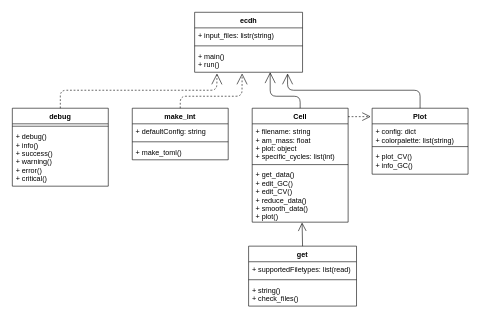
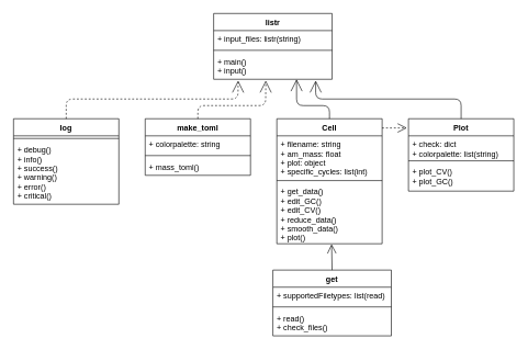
- <mxCell id="21" value="ecdh" style="swimlane;fontStyle=1;align=center;verticalAlign=top;childLayout=stackLayout;horizontal=1;startSize=26;horizontalStack=0;resizeParent=1;resizeParentMax=0;resizeLast=0;collapsible=1;marginBottom=0;" vertex="1" parent="1"><mxGeometry x="324" y="20" width="180" height="100" as="geometry" /></mxCell>
+ <mxCell id="21" value="listr" style="swimlane;fontStyle=1;align=center;verticalAlign=top;childLayout=stackLayout;horizontal=1;startSize=26;horizontalStack=0;resizeParent=1;resizeParentMax=0;resizeLast=0;collapsible=1;marginBottom=0;" vertex="1" parent="1"><mxGeometry x="324" y="20" width="180" height="100" as="geometry" /></mxCell>
- <mxCell id="24" value="+ main()&#10;+ run()" style="text;strokeColor=none;fillColor=none;align=left;verticalAlign=top;spacingLeft=4;spacingRight=4;overflow=hidden;rotatable=0;points=[[0,0.5],[1,0.5]];portConstraint=eastwest;" vertex="1" parent="21"><mxGeometry y="60" width="180" height="40" as="geometry" /></mxCell>
+ <mxCell id="24" value="+ main()&#10;+ input()" style="text;strokeColor=none;fillColor=none;align=left;verticalAlign=top;spacingLeft=4;spacingRight=4;overflow=hidden;rotatable=0;points=[[0,0.5],[1,0.5]];portConstraint=eastwest;" vertex="1" parent="21"><mxGeometry y="60" width="180" height="40" as="geometry" /></mxCell>
- <mxCell id="14" value="debug" style="swimlane;fontStyle=1;align=center;verticalAlign=top;childLayout=stackLayout;horizontal=1;startSize=26;horizontalStack=0;resizeParent=1;resizeParentMax=0;resizeLast=0;collapsible=1;marginBottom=0;" vertex="1" parent="1"><mxGeometry x="20" y="180" width="160" height="130" as="geometry" /></mxCell>
+ <mxCell id="14" value="log" style="swimlane;fontStyle=1;align=center;verticalAlign=top;childLayout=stackLayout;horizontal=1;startSize=26;horizontalStack=0;resizeParent=1;resizeParentMax=0;resizeLast=0;collapsible=1;marginBottom=0;" vertex="1" parent="1"><mxGeometry x="20" y="180" width="160" height="130" as="geometry" /></mxCell>
- <mxCell id="17" value="make_int" style="swimlane;fontStyle=1;align=center;verticalAlign=top;childLayout=stackLayout;horizontal=1;startSize=26;horizontalStack=0;resizeParent=1;resizeParentMax=0;resizeLast=0;collapsible=1;marginBottom=0;" vertex="1" parent="1"><mxGeometry x="220" y="180" width="160" height="86" as="geometry" /></mxCell>
+ <mxCell id="17" value="make_toml" style="swimlane;fontStyle=1;align=center;verticalAlign=top;childLayout=stackLayout;horizontal=1;startSize=26;horizontalStack=0;resizeParent=1;resizeParentMax=0;resizeLast=0;collapsible=1;marginBottom=0;" vertex="1" parent="1"><mxGeometry x="220" y="180" width="160" height="86" as="geometry" /></mxCell>
- <mxCell id="18" value="+ defaultConfig: string" style="text;strokeColor=none;fillColor=none;align=left;verticalAlign=top;spacingLeft=4;spacingRight=4;overflow=hidden;rotatable=0;points=[[0,0.5],[1,0.5]];portConstraint=eastwest;" vertex="1" parent="17"><mxGeometry y="26" width="160" height="26" as="geometry" /></mxCell>
+ <mxCell id="18" value="+ colorpalette: string" style="text;strokeColor=none;fillColor=none;align=left;verticalAlign=top;spacingLeft=4;spacingRight=4;overflow=hidden;rotatable=0;points=[[0,0.5],[1,0.5]];portConstraint=eastwest;" vertex="1" parent="17"><mxGeometry y="26" width="160" height="26" as="geometry" /></mxCell>
- <mxCell id="7" value="+ config: dict&#10;+ colorpalette: list(string)" style="text;strokeColor=none;fillColor=none;align=left;verticalAlign=top;spacingLeft=4;spacingRight=4;overflow=hidden;rotatable=0;points=[[0,0.5],[1,0.5]];portConstraint=eastwest;" vertex="1" parent="6"><mxGeometry y="26" width="160" height="34" as="geometry" /></mxCell>
+ <mxCell id="7" value="+ check: dict&#10;+ colorpalette: list(string)" style="text;strokeColor=none;fillColor=none;align=left;verticalAlign=top;spacingLeft=4;spacingRight=4;overflow=hidden;rotatable=0;points=[[0,0.5],[1,0.5]];portConstraint=eastwest;" vertex="1" parent="6"><mxGeometry y="26" width="160" height="34" as="geometry" /></mxCell>
- <mxCell id="20" value="+ make_toml()" style="text;strokeColor=none;fillColor=none;align=left;verticalAlign=top;spacingLeft=4;spacingRight=4;overflow=hidden;rotatable=0;points=[[0,0.5],[1,0.5]];portConstraint=eastwest;" vertex="1" parent="17"><mxGeometry y="60" width="160" height="26" as="geometry" /></mxCell>
+ <mxCell id="20" value="+ mass_toml()" style="text;strokeColor=none;fillColor=none;align=left;verticalAlign=top;spacingLeft=4;spacingRight=4;overflow=hidden;rotatable=0;points=[[0,0.5],[1,0.5]];portConstraint=eastwest;" vertex="1" parent="17"><mxGeometry y="60" width="160" height="26" as="geometry" /></mxCell>
- <mxCell id="9" value="+ plot_CV()&#10;+ info_GC()&#10;" style="text;strokeColor=none;fillColor=none;align=left;verticalAlign=top;spacingLeft=4;spacingRight=4;overflow=hidden;rotatable=0;points=[[0,0.5],[1,0.5]];portConstraint=eastwest;" vertex="1" parent="6"><mxGeometry y="68" width="160" height="42" as="geometry" /></mxCell>
+ <mxCell id="9" value="+ plot_CV()&#10;+ plot_GC()&#10;" style="text;strokeColor=none;fillColor=none;align=left;verticalAlign=top;spacingLeft=4;spacingRight=4;overflow=hidden;rotatable=0;points=[[0,0.5],[1,0.5]];portConstraint=eastwest;" vertex="1" parent="6"><mxGeometry y="68" width="160" height="42" as="geometry" /></mxCell>
- <mxCell id="13" value="+ string()&#10;+ check_files()" style="text;strokeColor=none;fillColor=none;align=left;verticalAlign=top;spacingLeft=4;spacingRight=4;overflow=hidden;rotatable=0;points=[[0,0.5],[1,0.5]];portConstraint=eastwest;" vertex="1" parent="10"><mxGeometry y="60" width="180" height="40" as="geometry" /></mxCell>
+ <mxCell id="13" value="+ read()&#10;+ check_files()" style="text;strokeColor=none;fillColor=none;align=left;verticalAlign=top;spacingLeft=4;spacingRight=4;overflow=hidden;rotatable=0;points=[[0,0.5],[1,0.5]];portConstraint=eastwest;" vertex="1" parent="10"><mxGeometry y="60" width="180" height="40" as="geometry" /></mxCell>
